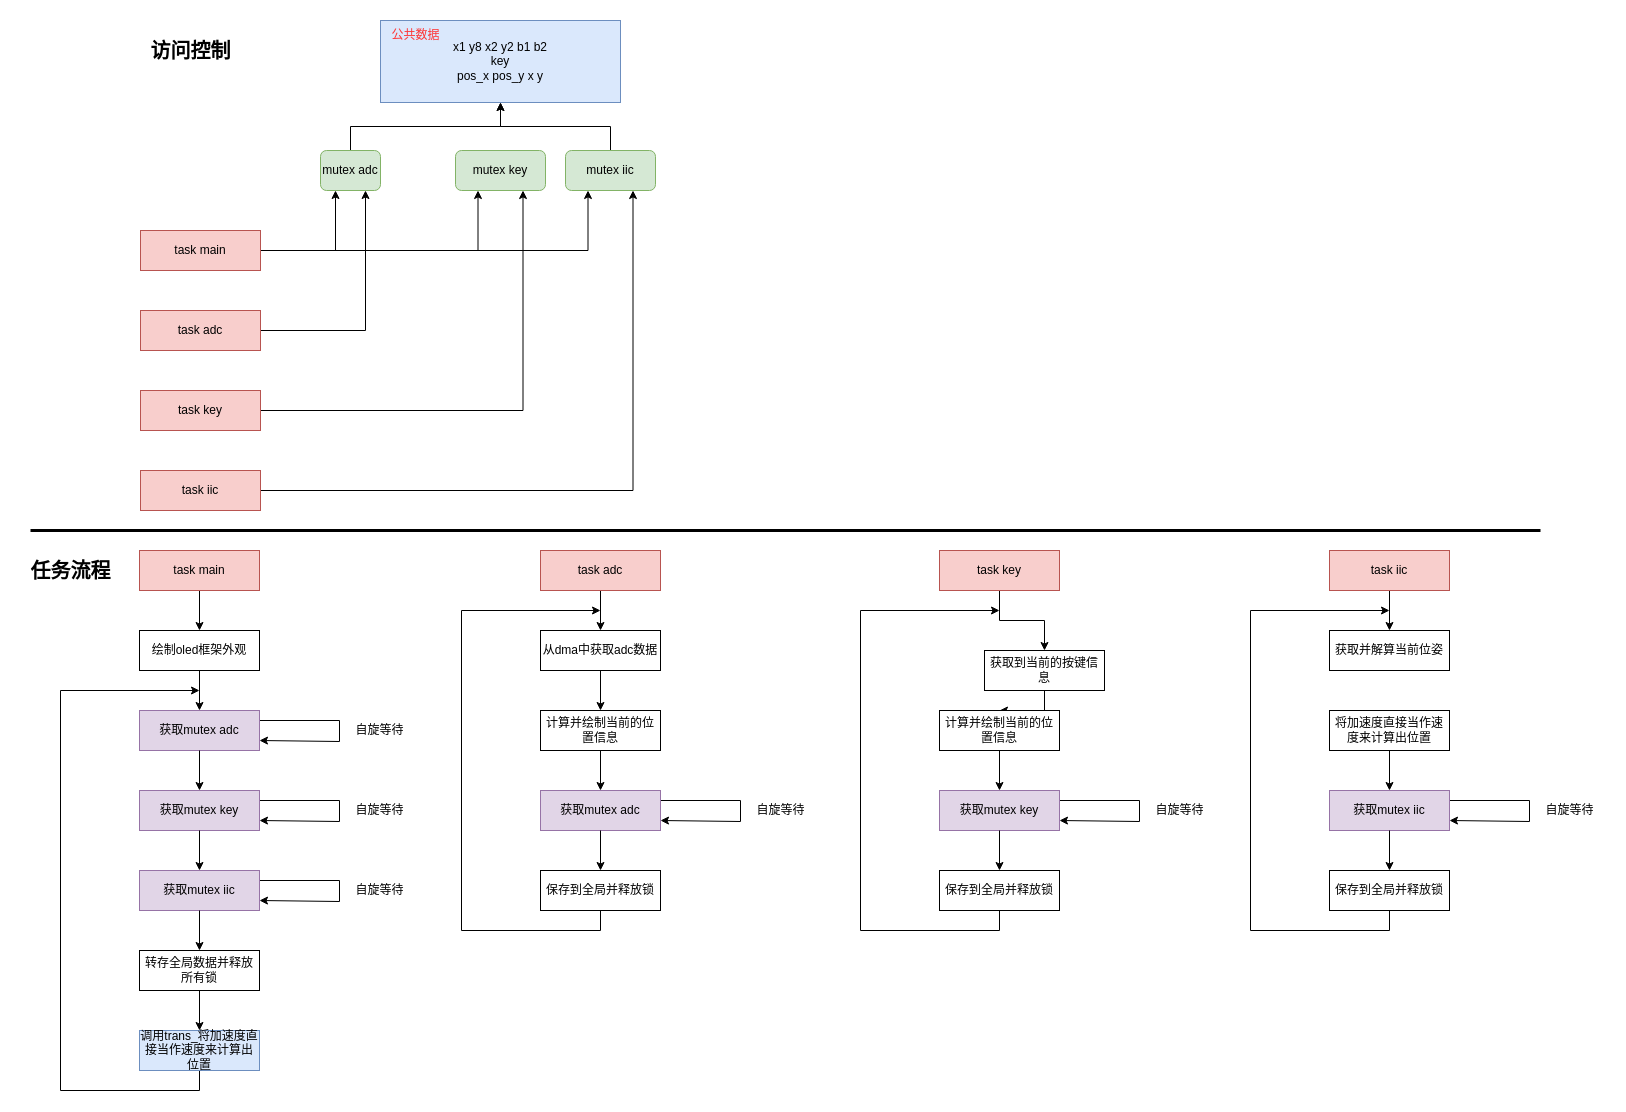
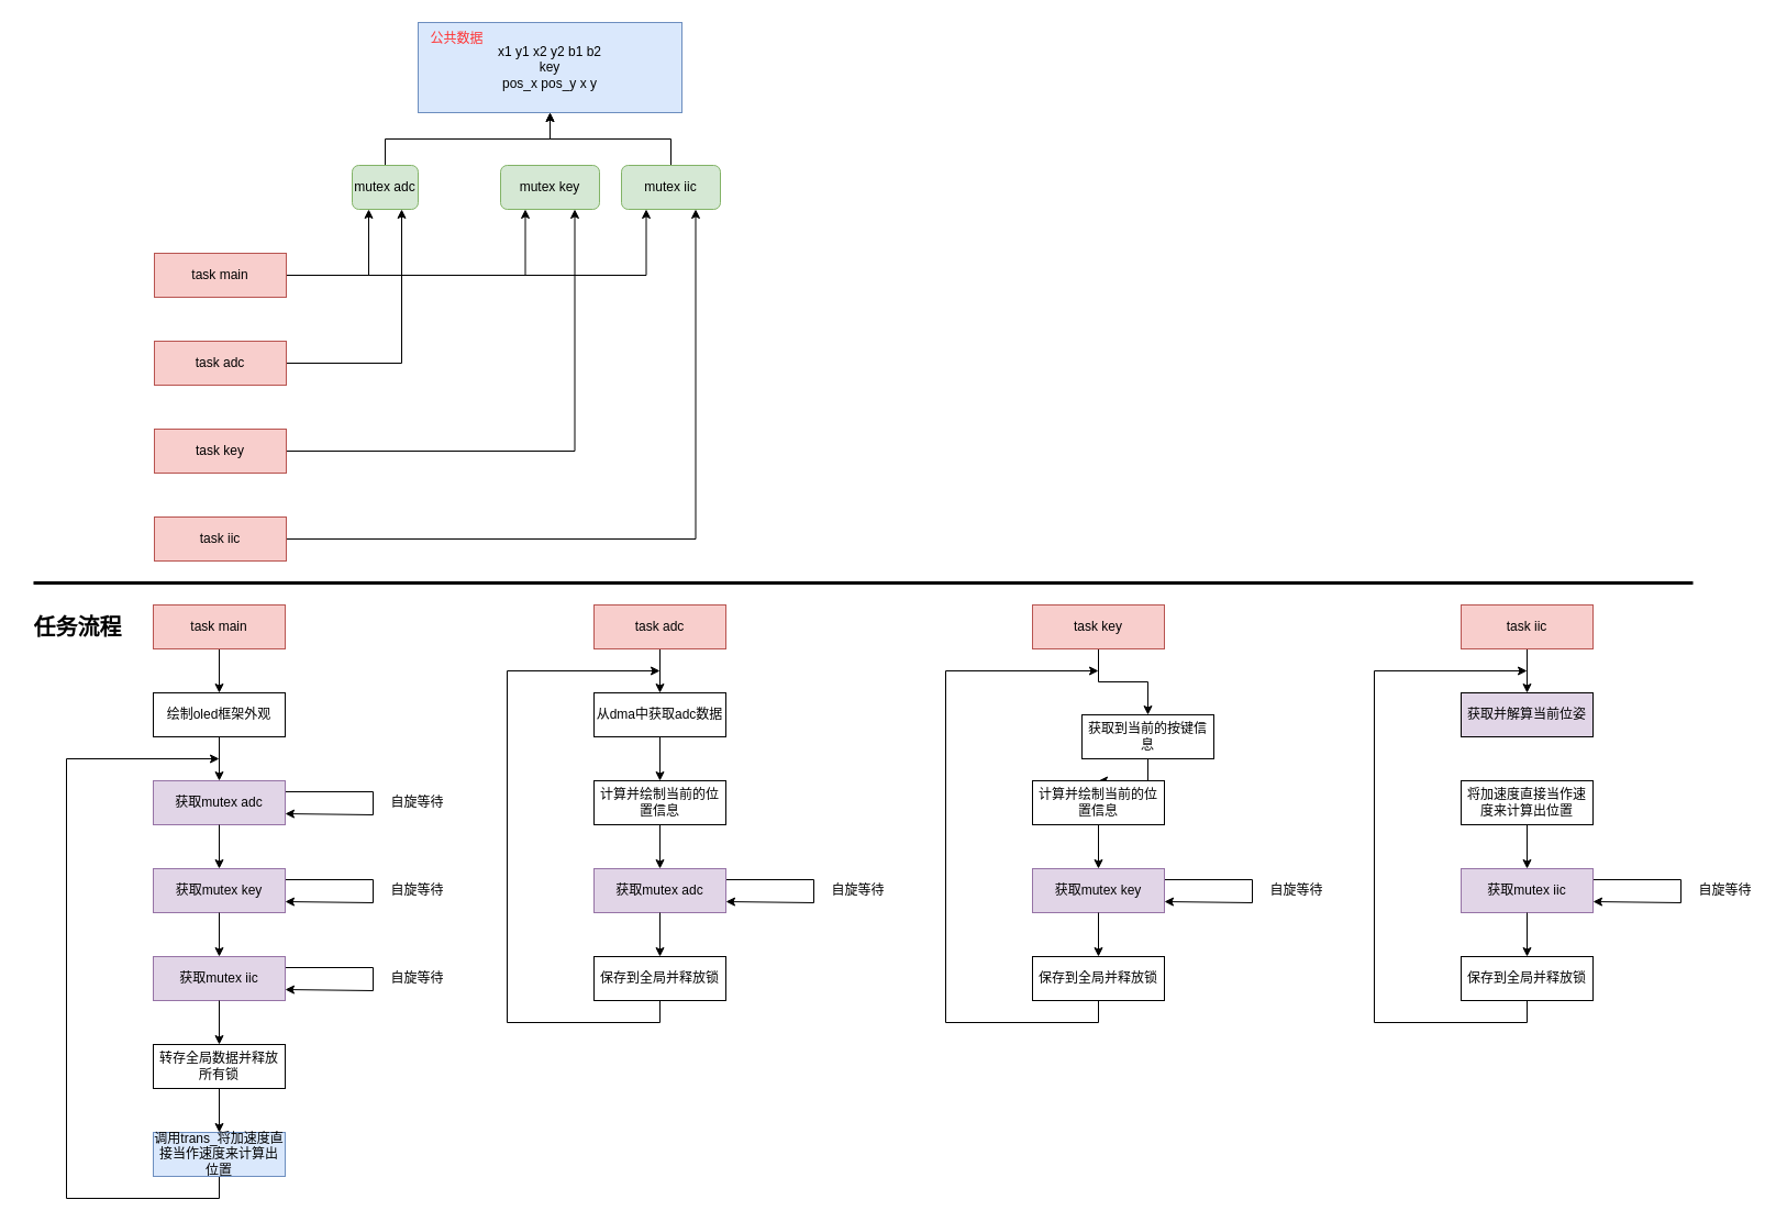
- <mxCell id="20" value="&lt;font style=&quot;font-size: 20px;&quot;&gt;&lt;b&gt;访问控制&lt;/b&gt;&lt;/font&gt;" style="text;html=1;align=center;verticalAlign=middle;resizable=0;points=[];autosize=1;strokeColor=none;fillColor=none;" vertex="1" parent="1"><mxGeometry x="140" y="30" width="100" height="40" as="geometry" /></mxCell>
- <mxCell id="13" value="x1 y8 x2 y2 b1 b2&lt;br&gt;key&lt;br&gt;pos_x pos_y x y" style="rounded=0;whiteSpace=wrap;html=1;fillColor=#dae8fc;strokeColor=#6c8ebf;" vertex="1" parent="12"><mxGeometry width="240" height="82" as="geometry" /></mxCell>
+ <mxCell id="13" value="x1 y1 x2 y2 b1 b2&lt;br&gt;key&lt;br&gt;pos_x pos_y x y" style="rounded=0;whiteSpace=wrap;html=1;fillColor=#dae8fc;strokeColor=#6c8ebf;" vertex="1" parent="12"><mxGeometry width="240" height="82" as="geometry" /></mxCell>
- <mxCell id="73" value="获取并解算当前位姿" style="rounded=0;whiteSpace=wrap;html=1;" vertex="1" parent="1"><mxGeometry x="1329" y="630" width="120" height="40" as="geometry" /></mxCell>
+ <mxCell id="73" value="获取并解算当前位姿" style="rounded=0;whiteSpace=wrap;html=1;fillColor=#e1d5e7;" vertex="1" parent="1"><mxGeometry x="1329" y="630" width="120" height="40" as="geometry" /></mxCell>
